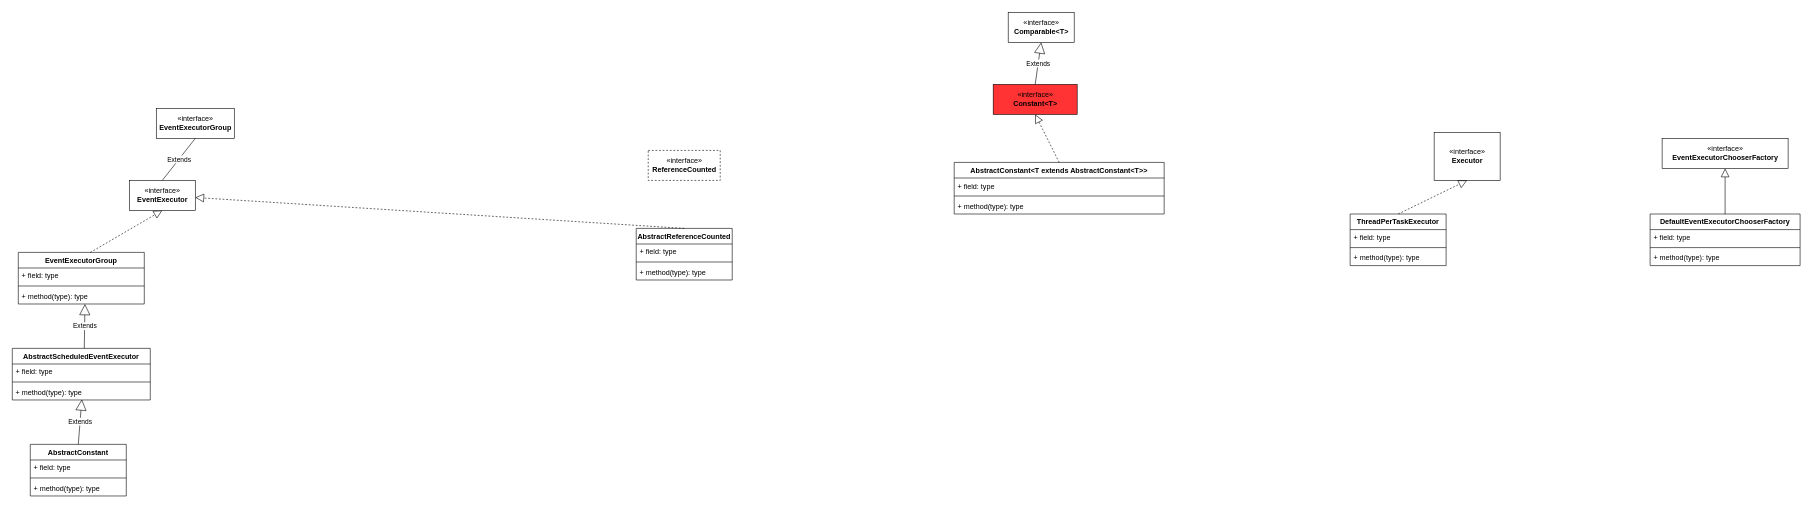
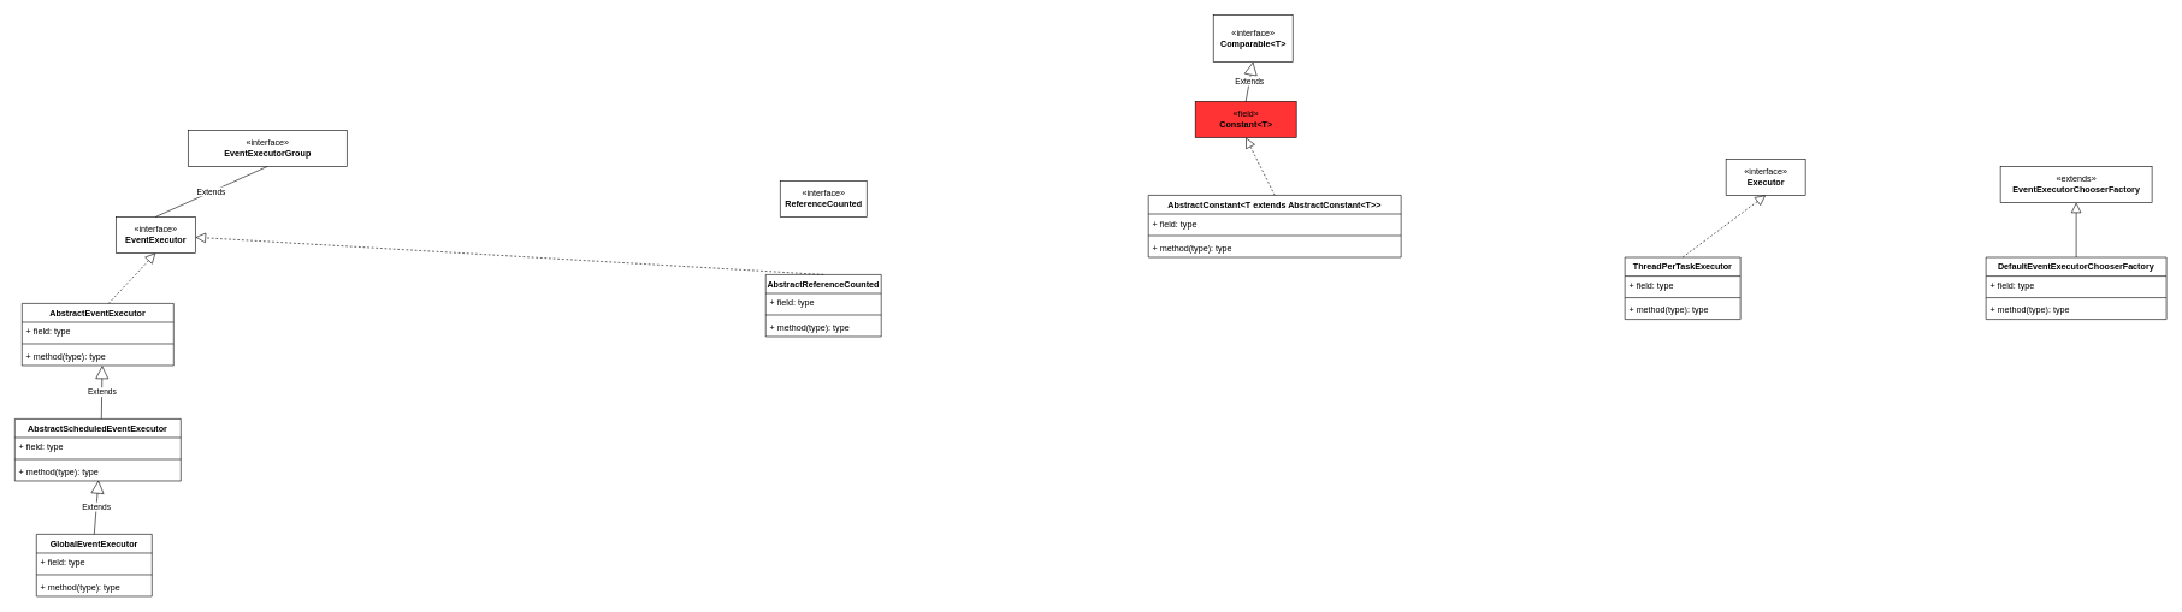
- <mxCell id="27" value="«interface»&lt;br&gt;&lt;b&gt;Comparable&amp;lt;T&amp;gt;&lt;/b&gt;" style="html=1;fillColor=#FFFFFF;" parent="1" vertex="1"><mxGeometry x="1680" y="20" width="110" height="50" as="geometry" /></mxCell>
+ <mxCell id="27" value="«interface»&lt;br&gt;&lt;b&gt;Comparable&amp;lt;T&amp;gt;&lt;/b&gt;" style="html=1;fillColor=#FFFFFF;" parent="1" vertex="1"><mxGeometry x="1680" y="20" width="110" height="65" as="geometry" /></mxCell>
- <mxCell id="26" value="«interface»&lt;br&gt;&lt;b&gt;Constant&amp;lt;T&amp;gt;&lt;/b&gt;" style="html=1;fillColor=#FF3333;" parent="1" vertex="1"><mxGeometry x="1655" y="140" width="140" height="50" as="geometry" /></mxCell>
+ <mxCell id="26" value="«field»&lt;br&gt;&lt;b&gt;Constant&amp;lt;T&amp;gt;&lt;/b&gt;" style="html=1;fillColor=#FF3333;" parent="1" vertex="1"><mxGeometry x="1655" y="140" width="140" height="50" as="geometry" /></mxCell>
- <mxCell id="18" value="«interface»&lt;br&gt;&lt;b&gt;EventExecutorGroup&lt;/b&gt;" style="html=1;fillColor=#FFFFFF;" parent="1" vertex="1"><mxGeometry x="260" y="180" width="130" height="50" as="geometry" /></mxCell>
+ <mxCell id="18" value="«interface»&lt;br&gt;&lt;b&gt;EventExecutorGroup&lt;/b&gt;" style="html=1;fillColor=#FFFFFF;" parent="1" vertex="1"><mxGeometry x="260" y="180" width="220" height="50" as="geometry" /></mxCell>
- <mxCell id="39" value="«interface»&lt;br&gt;&lt;b&gt;EventExecutorChooserFactory&lt;/b&gt;" style="html=1;fillColor=#FFFFFF;" vertex="1" parent="1"><mxGeometry x="2770" y="230" width="210" height="50" as="geometry" /></mxCell>
+ <mxCell id="39" value="«extends»&lt;br&gt;&lt;b&gt;EventExecutorChooserFactory&lt;/b&gt;" style="html=1;fillColor=#FFFFFF;" vertex="1" parent="1"><mxGeometry x="2770" y="230" width="210" height="50" as="geometry" /></mxCell>
- <mxCell id="33" value="«interface»&lt;br&gt;&lt;b&gt;Executor&lt;/b&gt;" style="html=1;fillColor=#FFFFFF;" vertex="1" parent="1"><mxGeometry x="2390" y="220" width="110" height="80" as="geometry" /></mxCell>
+ <mxCell id="33" value="«interface»&lt;br&gt;&lt;b&gt;Executor&lt;/b&gt;" style="html=1;fillColor=#FFFFFF;" vertex="1" parent="1"><mxGeometry x="2390" y="220" width="110" height="50" as="geometry" /></mxCell>
- <mxCell id="20" value="«interface»&lt;br&gt;&lt;b&gt;ReferenceCounted&lt;/b&gt;" style="html=1;dashed=1;" parent="1" vertex="1"><mxGeometry x="1080" y="250" width="120" height="50" as="geometry" /></mxCell>
+ <mxCell id="20" value="«interface»&lt;br&gt;&lt;b&gt;ReferenceCounted&lt;/b&gt;" style="html=1;" parent="1" vertex="1"><mxGeometry x="1080" y="250" width="120" height="50" as="geometry" /></mxCell>
- <mxCell id="17" value="«interface»&lt;br&gt;&lt;b&gt;EventExecutor&lt;/b&gt;" style="html=1;fillColor=#FFFFFF;" parent="1" vertex="1"><mxGeometry x="215" y="300" width="110" height="50" as="geometry" /></mxCell>
+ <mxCell id="17" value="«interface»&lt;br&gt;&lt;b&gt;EventExecutor&lt;/b&gt;" style="html=1;fillColor=#FFFFFF;" parent="1" vertex="1"><mxGeometry x="160" y="300" width="110" height="50" as="geometry" /></mxCell>
- <mxCell id="12" value="EventExecutorGroup" style="swimlane;fontStyle=1;align=center;verticalAlign=top;childLayout=stackLayout;horizontal=1;startSize=26;horizontalStack=0;resizeParent=1;resizeParentMax=0;resizeLast=0;collapsible=1;marginBottom=0;fillColor=#FFFFFF;" parent="1" vertex="1"><mxGeometry x="30" y="420" width="210" height="86" as="geometry" /></mxCell>
+ <mxCell id="12" value="AbstractEventExecutor" style="swimlane;fontStyle=1;align=center;verticalAlign=top;childLayout=stackLayout;horizontal=1;startSize=26;horizontalStack=0;resizeParent=1;resizeParentMax=0;resizeLast=0;collapsible=1;marginBottom=0;fillColor=#FFFFFF;" parent="1" vertex="1"><mxGeometry x="30" y="420" width="210" height="86" as="geometry" /></mxCell>
- <mxCell id="2" value="AbstractConstant" style="swimlane;fontStyle=1;align=center;verticalAlign=top;childLayout=stackLayout;horizontal=1;startSize=26;horizontalStack=0;resizeParent=1;resizeParentMax=0;resizeLast=0;collapsible=1;marginBottom=0;fillColor=#FFFFFF;" parent="1" vertex="1"><mxGeometry x="50" y="740" width="160" height="86" as="geometry" /></mxCell>
+ <mxCell id="2" value="GlobalEventExecutor" style="swimlane;fontStyle=1;align=center;verticalAlign=top;childLayout=stackLayout;horizontal=1;startSize=26;horizontalStack=0;resizeParent=1;resizeParentMax=0;resizeLast=0;collapsible=1;marginBottom=0;fillColor=#FFFFFF;" parent="1" vertex="1"><mxGeometry x="50" y="740" width="160" height="86" as="geometry" /></mxCell>
